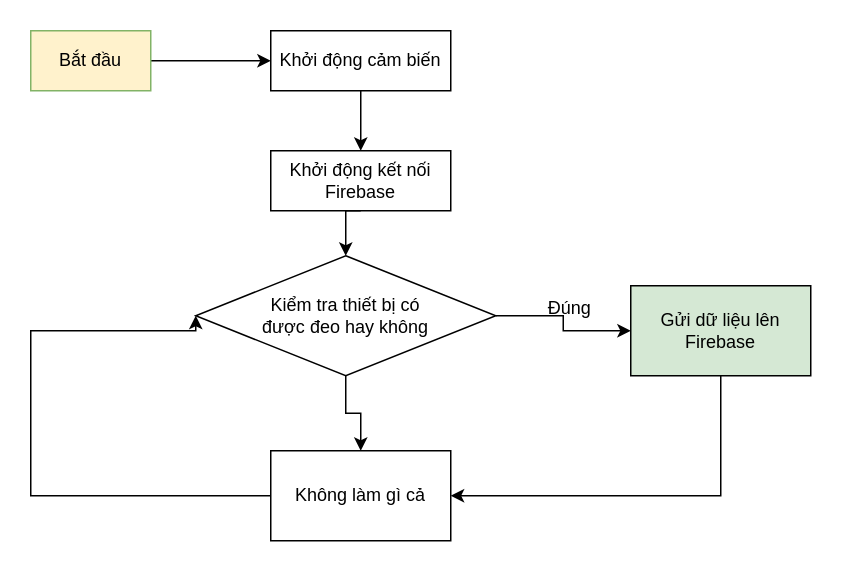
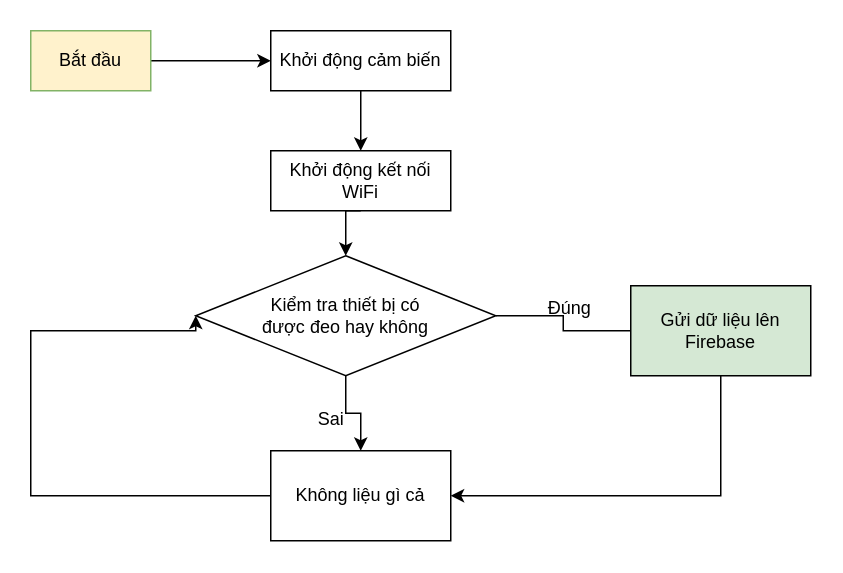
- <mxCell id="7" value="Khởi động kết nối Firebase" style="rounded=0;whiteSpace=wrap;html=1;" vertex="1" parent="1"><mxGeometry x="180" y="100" width="120" height="40" as="geometry" /></mxCell>
+ <mxCell id="7" value="Khởi động kết nối WiFi" style="rounded=0;whiteSpace=wrap;html=1;" vertex="1" parent="1"><mxGeometry x="180" y="100" width="120" height="40" as="geometry" /></mxCell>
- <mxCell id="8" style="edgeStyle=orthogonalEdgeStyle;rounded=0;orthogonalLoop=1;jettySize=auto;html=1;exitX=1;exitY=0.5;exitDx=0;exitDy=0;entryX=0;entryY=0.5;entryDx=0;entryDy=0;" edge="1" parent="1" source="10" target="12"><mxGeometry relative="1" as="geometry" /></mxCell>
+ <mxCell id="8" style="edgeStyle=orthogonalEdgeStyle;rounded=0;orthogonalLoop=1;jettySize=auto;html=1;exitX=1;exitY=0.5;exitDx=0;exitDy=0;entryX=0;entryY=0.5;entryDx=0;entryDy=0;endArrow=none;" edge="1" parent="1" source="10" target="12"><mxGeometry relative="1" as="geometry" /></mxCell>
+ <mxCell id="16" value="Sai" style="text;html=1;align=center;verticalAlign=middle;resizable=0;points=[];autosize=1;strokeColor=none;fillColor=none;" vertex="1" parent="1"><mxGeometry x="200" y="264" width="40" height="30" as="geometry" /></mxCell>
- <mxCell id="15" value="Không làm gì cả" style="rounded=0;whiteSpace=wrap;html=1;" vertex="1" parent="1"><mxGeometry x="180" y="300" width="120" height="60" as="geometry" /></mxCell>
+ <mxCell id="15" value="Không liệu gì cả" style="rounded=0;whiteSpace=wrap;html=1;" vertex="1" parent="1"><mxGeometry x="180" y="300" width="120" height="60" as="geometry" /></mxCell>
